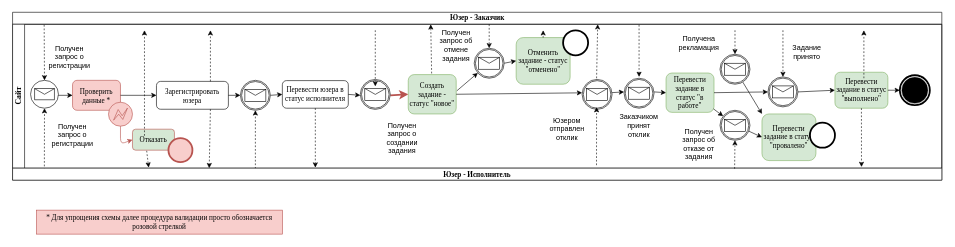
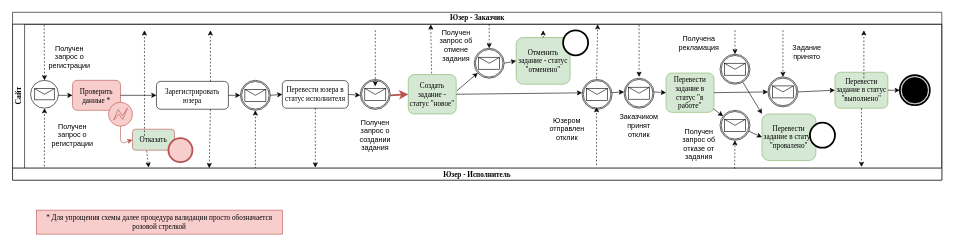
- <mxCell id="22" value="Получен запрос о создании задания" style="text;html=1;strokeColor=none;fillColor=none;align=center;verticalAlign=middle;whiteSpace=wrap;rounded=0;fontSize=12;" parent="6" vertex="1"><mxGeometry x="615" y="165" width="70" height="50" as="geometry" /></mxCell>
+ <mxCell id="22" value="Получен запрос о создании задания" style="text;html=1;strokeColor=none;fillColor=none;align=center;verticalAlign=middle;whiteSpace=wrap;rounded=0;fontSize=12;" parent="6" vertex="1"><mxGeometry x="570" y="160" width="70" height="50" as="geometry" /></mxCell>
